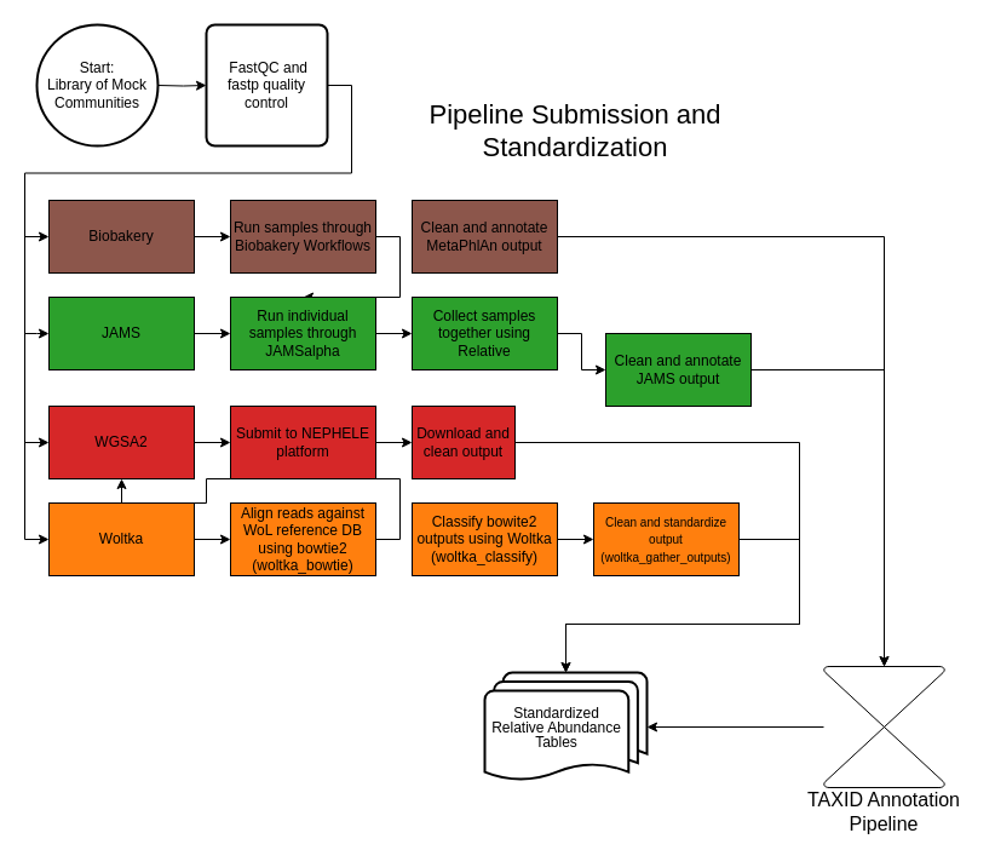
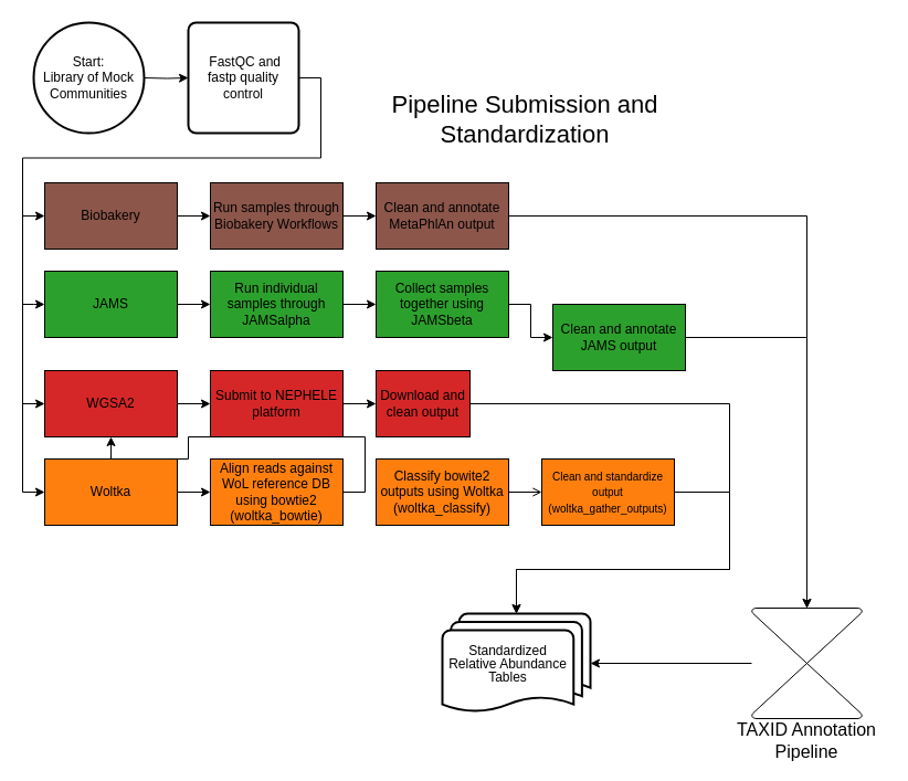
- <mxCell id="13" style="edgeStyle=orthogonalEdgeStyle;rounded=0;orthogonalLoop=1;jettySize=auto;html=1;exitX=1;exitY=0.5;exitDx=0;exitDy=0;fontSize=16;" edge="1" parent="1" source="14" target="16"><mxGeometry relative="1" as="geometry" /></mxCell>
+ <mxCell id="13" style="edgeStyle=orthogonalEdgeStyle;rounded=0;orthogonalLoop=1;jettySize=auto;html=1;exitX=1;exitY=0.5;exitDx=0;exitDy=0;entryX=0;entryY=0.5;entryDx=0;entryDy=0;fontSize=16;" edge="1" parent="1" source="14" target="35"><mxGeometry relative="1" as="geometry" /></mxCell>
- <mxCell id="27" value="Collect samples together using Relative" style="rounded=0;whiteSpace=wrap;html=1;fillColor=#2CA02C;" vertex="1" parent="1"><mxGeometry x="340" y="245" width="120" height="60" as="geometry" /></mxCell>
+ <mxCell id="27" value="Collect samples together using JAMSbeta" style="rounded=0;whiteSpace=wrap;html=1;fillColor=#2CA02C;" vertex="1" parent="1"><mxGeometry x="340" y="245" width="120" height="60" as="geometry" /></mxCell>
- <mxCell id="19" style="edgeStyle=orthogonalEdgeStyle;rounded=0;orthogonalLoop=1;jettySize=auto;html=1;exitX=1;exitY=0.5;exitDx=0;exitDy=0;fontSize=16;" edge="1" parent="1" source="20" target="22"><mxGeometry relative="1" as="geometry" /></mxCell>
+ <mxCell id="19" style="edgeStyle=orthogonalEdgeStyle;rounded=0;orthogonalLoop=1;jettySize=auto;html=1;exitX=1;exitY=0.5;exitDx=0;exitDy=0;fontSize=16;endArrow=open;" edge="1" parent="1" source="20" target="22"><mxGeometry relative="1" as="geometry" /></mxCell>
